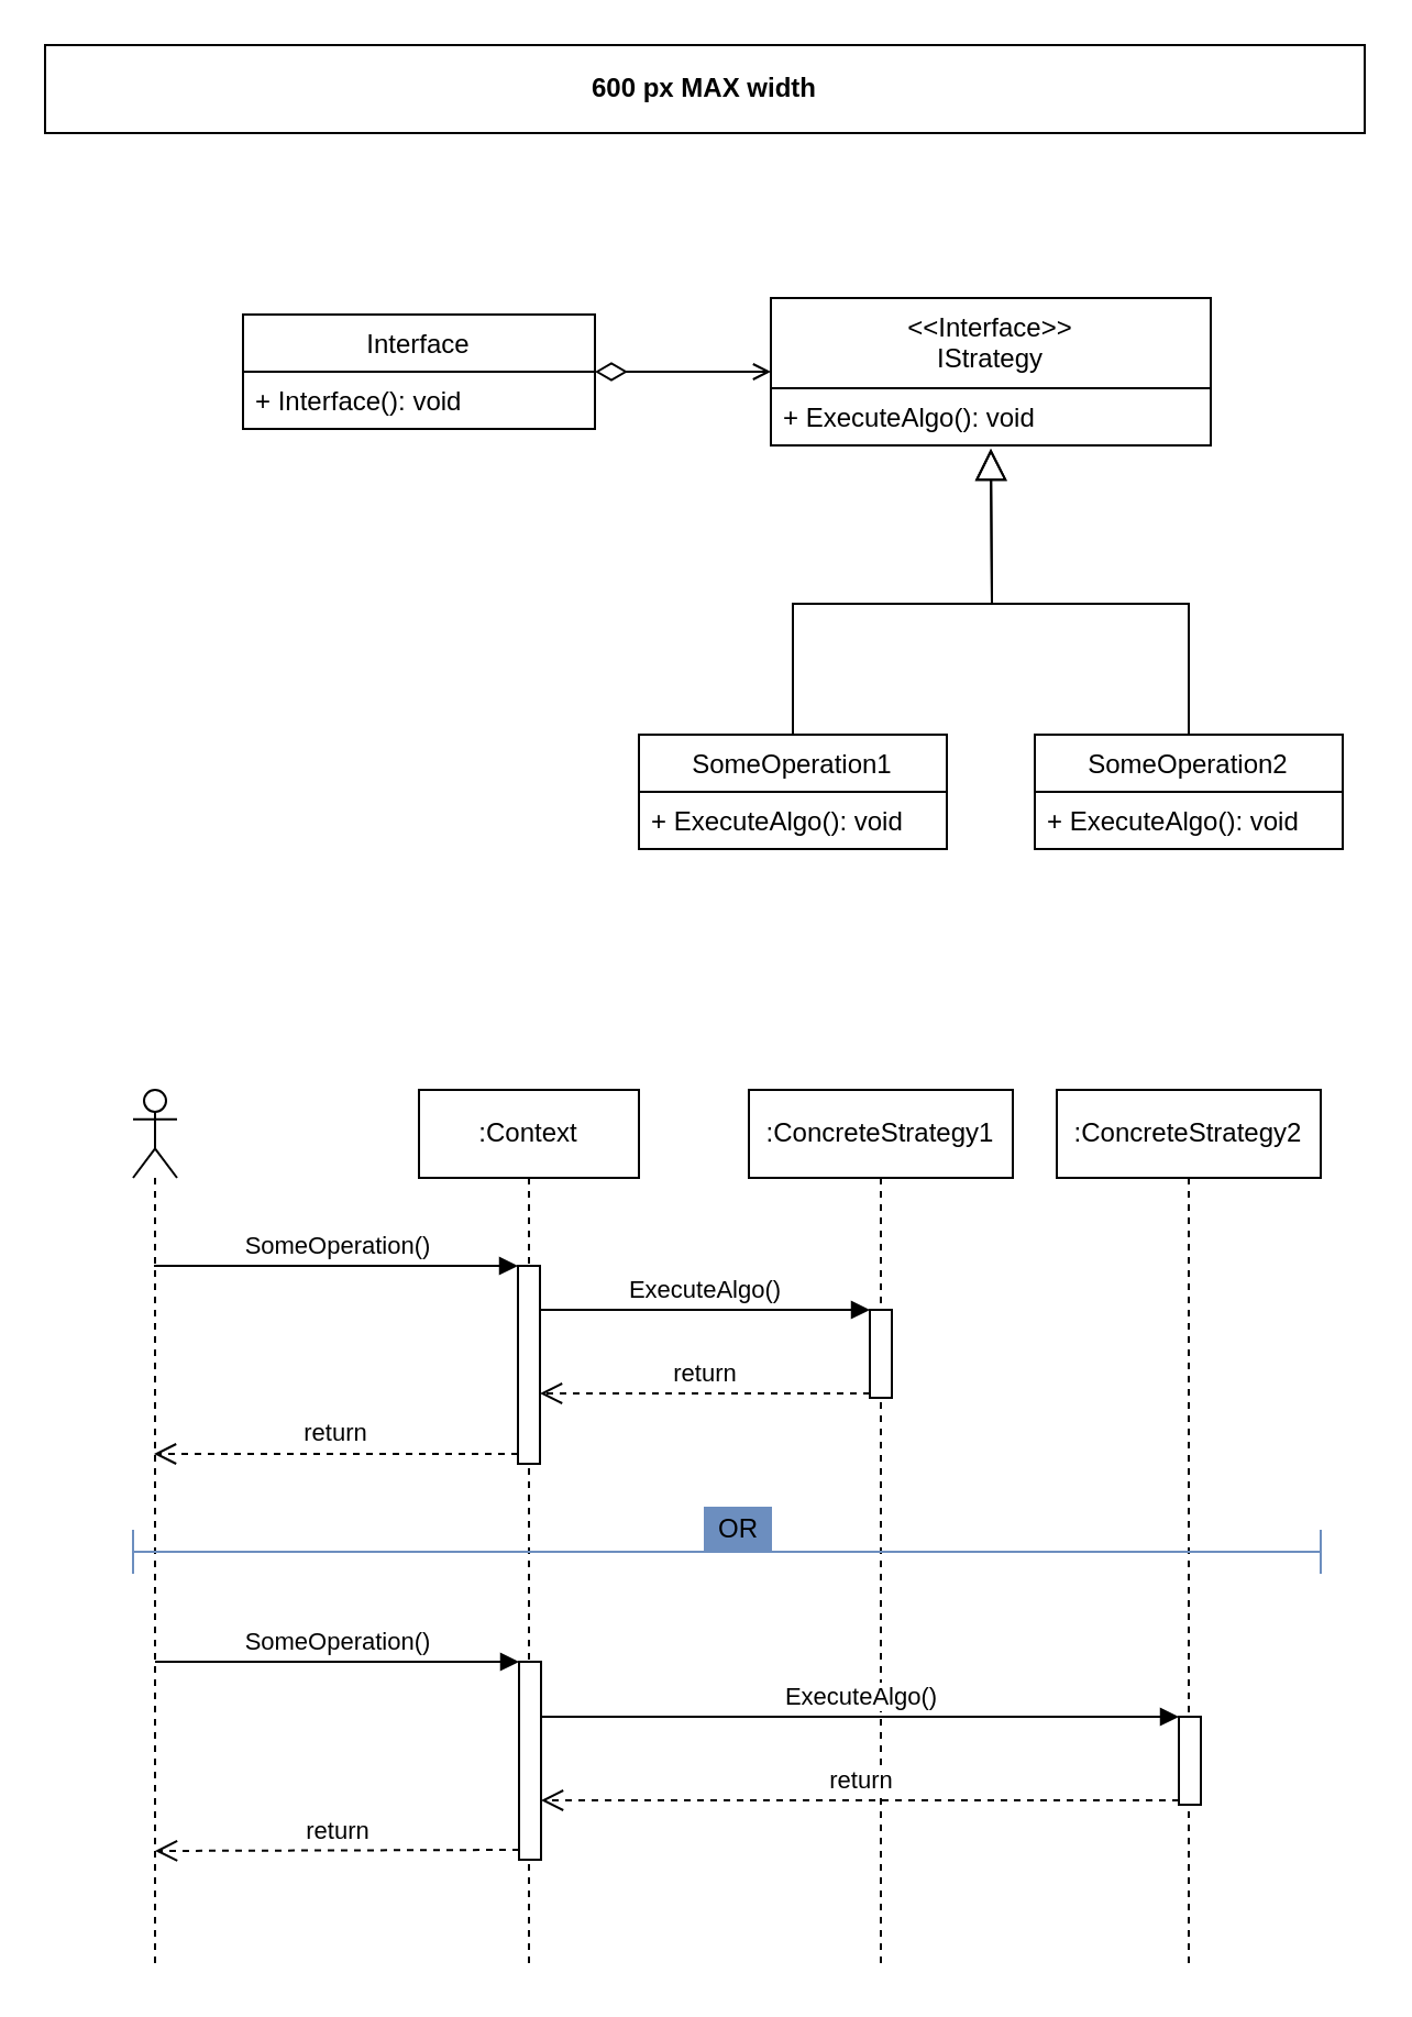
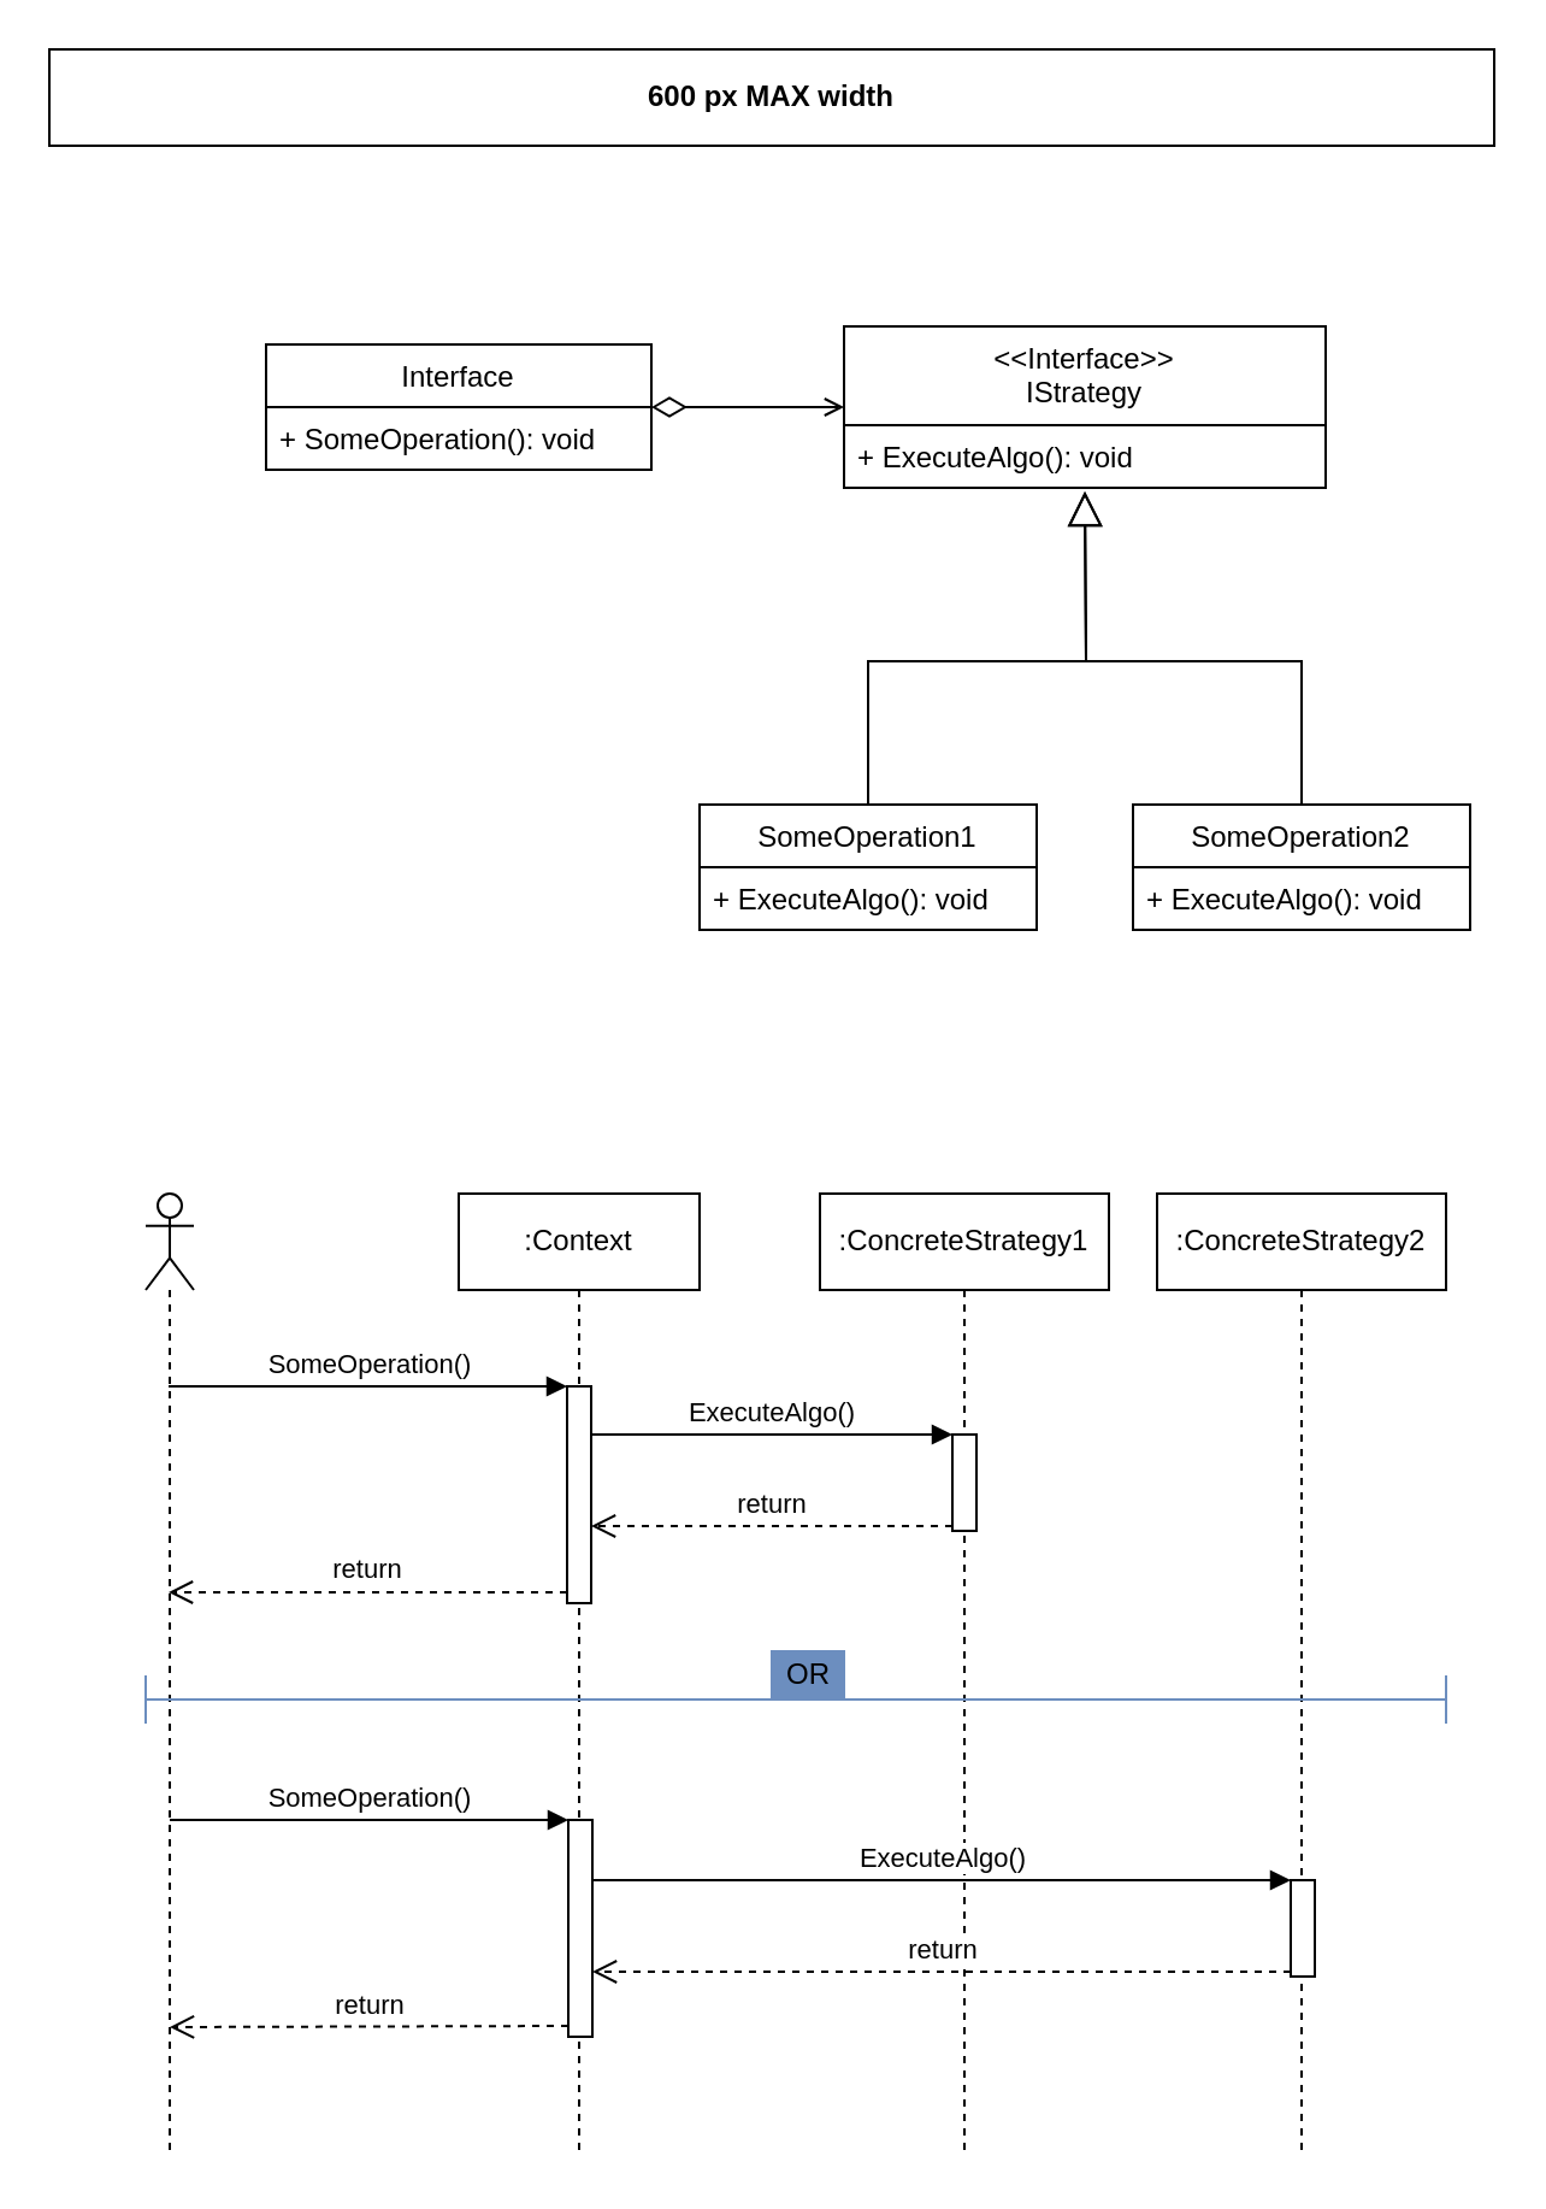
- <mxCell id="4" value="+ Interface(): void" style="text;strokeColor=none;align=left;verticalAlign=top;spacingLeft=4;spacingRight=4;overflow=hidden;rotatable=0;points=[[0,0.5],[1,0.5]];portConstraint=eastwest;" parent="3" vertex="1"><mxGeometry y="26" width="160" height="26" as="geometry" /></mxCell>
+ <mxCell id="4" value="+ SomeOperation(): void" style="text;strokeColor=none;align=left;verticalAlign=top;spacingLeft=4;spacingRight=4;overflow=hidden;rotatable=0;points=[[0,0.5],[1,0.5]];portConstraint=eastwest;" parent="3" vertex="1"><mxGeometry y="26" width="160" height="26" as="geometry" /></mxCell>
